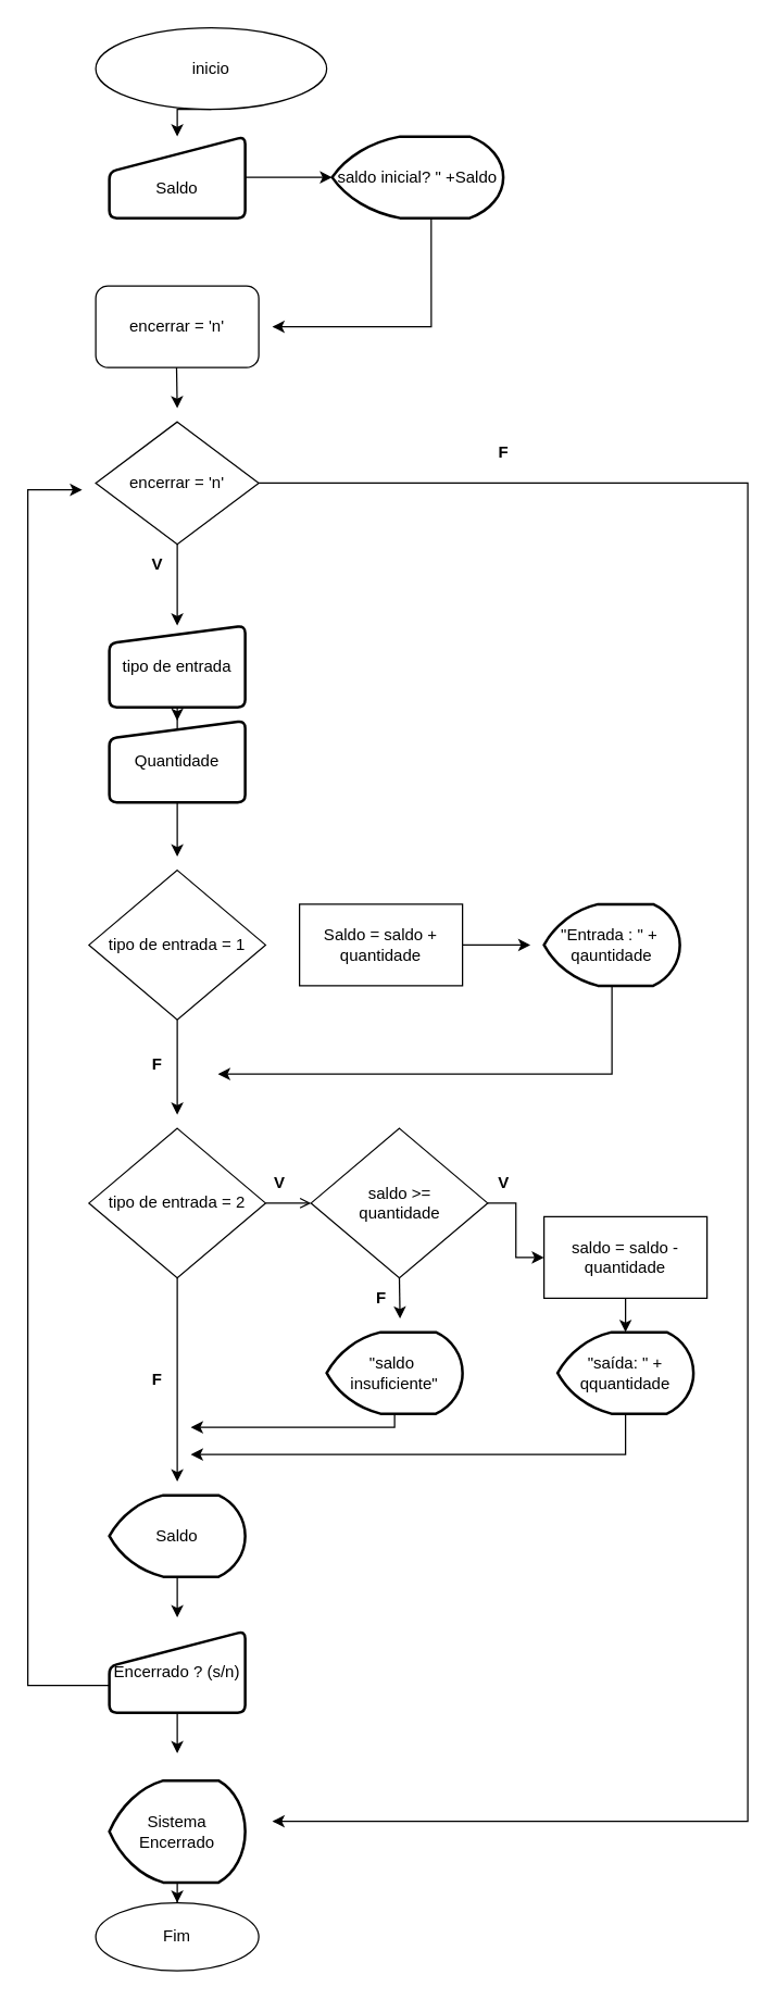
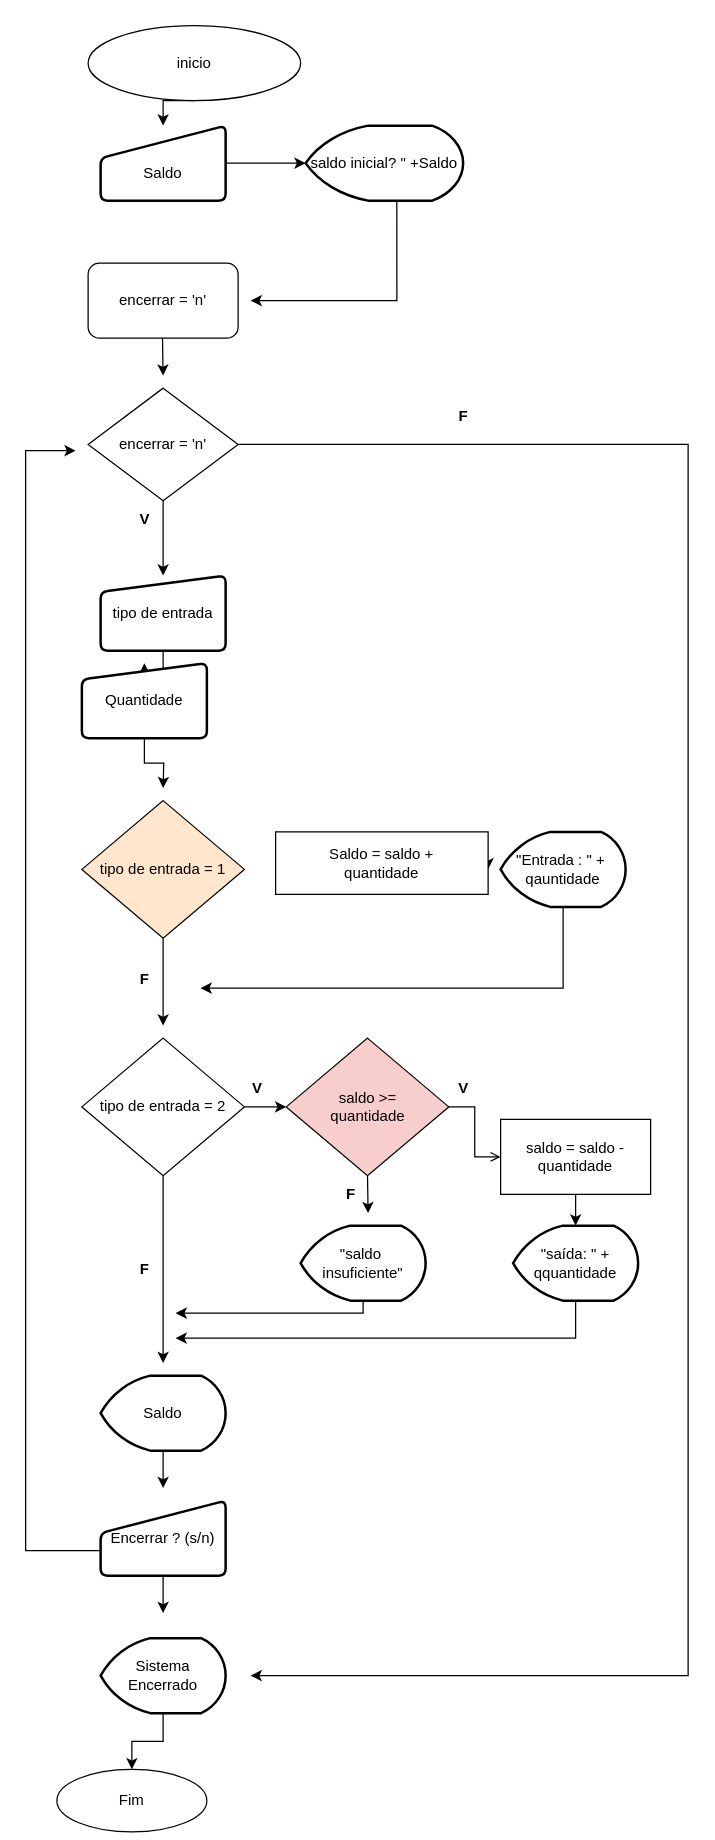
- <mxCell id="16" value="Quantidade" style="html=1;strokeWidth=2;shape=manualInput;whiteSpace=wrap;rounded=1;size=13;arcSize=11;" vertex="1" parent="1"><mxGeometry x="80" y="530" width="100" height="60" as="geometry" /></mxCell>
+ <mxCell id="16" value="Quantidade" style="html=1;strokeWidth=2;shape=manualInput;whiteSpace=wrap;rounded=1;size=13;arcSize=11;" vertex="1" parent="1"><mxGeometry x="65" y="530" width="100" height="60" as="geometry" /></mxCell>
- <mxCell id="19" value="tipo de entrada = 1" style="rhombus;whiteSpace=wrap;html=1;" vertex="1" parent="1"><mxGeometry x="65" y="640" width="130" height="110" as="geometry" /></mxCell>
+ <mxCell id="19" value="tipo de entrada = 1" style="rhombus;whiteSpace=wrap;html=1;fillColor=#ffe6cc;" vertex="1" parent="1"><mxGeometry x="65" y="640" width="130" height="110" as="geometry" /></mxCell>
- <mxCell id="21" value="Saldo = saldo +&lt;br&gt;quantidade" style="rounded=0;whiteSpace=wrap;html=1;" vertex="1" parent="1"><mxGeometry x="220" y="665" width="120" height="60" as="geometry" /></mxCell>
+ <mxCell id="21" value="Saldo = saldo +&lt;br&gt;quantidade" style="rounded=0;whiteSpace=wrap;html=1;" vertex="1" parent="1"><mxGeometry x="220" y="665" width="170" height="50" as="geometry" /></mxCell>
- <mxCell id="26" value="" style="edgeStyle=orthogonalEdgeStyle;rounded=0;orthogonalLoop=1;jettySize=auto;html=1;endArrow=open;" edge="1" parent="1" source="28" target="31"><mxGeometry relative="1" as="geometry" /></mxCell>
+ <mxCell id="26" value="" style="edgeStyle=orthogonalEdgeStyle;rounded=0;orthogonalLoop=1;jettySize=auto;html=1;" edge="1" parent="1" source="28" target="31"><mxGeometry relative="1" as="geometry" /></mxCell>
- <mxCell id="31" value="saldo &amp;gt;=&lt;br&gt;quantidade" style="rhombus;whiteSpace=wrap;html=1;" vertex="1" parent="1"><mxGeometry x="228.5" y="830" width="130" height="110" as="geometry" /></mxCell>
+ <mxCell id="31" value="saldo &amp;gt;=&lt;br&gt;quantidade" style="rhombus;whiteSpace=wrap;html=1;fillColor=#f8cecc;" vertex="1" parent="1"><mxGeometry x="228.5" y="830" width="130" height="110" as="geometry" /></mxCell>
- <mxCell id="29" value="" style="edgeStyle=orthogonalEdgeStyle;rounded=0;orthogonalLoop=1;jettySize=auto;html=1;" edge="1" parent="1" source="31" target="33"><mxGeometry relative="1" as="geometry" /></mxCell>
+ <mxCell id="29" value="" style="edgeStyle=orthogonalEdgeStyle;rounded=0;orthogonalLoop=1;jettySize=auto;html=1;endArrow=open;" edge="1" parent="1" source="31" target="33"><mxGeometry relative="1" as="geometry" /></mxCell>
- <mxCell id="46" value="Encerrado ? (s/n)" style="html=1;strokeWidth=2;shape=manualInput;whiteSpace=wrap;rounded=1;size=26;arcSize=11;" vertex="1" parent="1"><mxGeometry x="80" y="1200" width="100" height="60" as="geometry" /></mxCell>
+ <mxCell id="46" value="Encerrar ? (s/n)" style="html=1;strokeWidth=2;shape=manualInput;whiteSpace=wrap;rounded=1;size=26;arcSize=11;" vertex="1" parent="1"><mxGeometry x="80" y="1200" width="100" height="60" as="geometry" /></mxCell>
- <mxCell id="48" value="Sistema Encerrado" style="strokeWidth=2;html=1;shape=mxgraph.flowchart.display;whiteSpace=wrap;" vertex="1" parent="1"><mxGeometry x="80" y="1310" width="100" height="75" as="geometry" /></mxCell>
+ <mxCell id="48" value="Sistema Encerrado" style="strokeWidth=2;html=1;shape=mxgraph.flowchart.display;whiteSpace=wrap;" vertex="1" parent="1"><mxGeometry x="80" y="1310" width="100" height="60" as="geometry" /></mxCell>
- <mxCell id="49" value="Fim" style="ellipse;whiteSpace=wrap;html=1;" vertex="1" parent="1"><mxGeometry x="70" y="1400" width="120" height="50" as="geometry" /></mxCell>
+ <mxCell id="49" value="Fim" style="ellipse;whiteSpace=wrap;html=1;" vertex="1" parent="1"><mxGeometry x="45" y="1415" width="120" height="50" as="geometry" /></mxCell>
